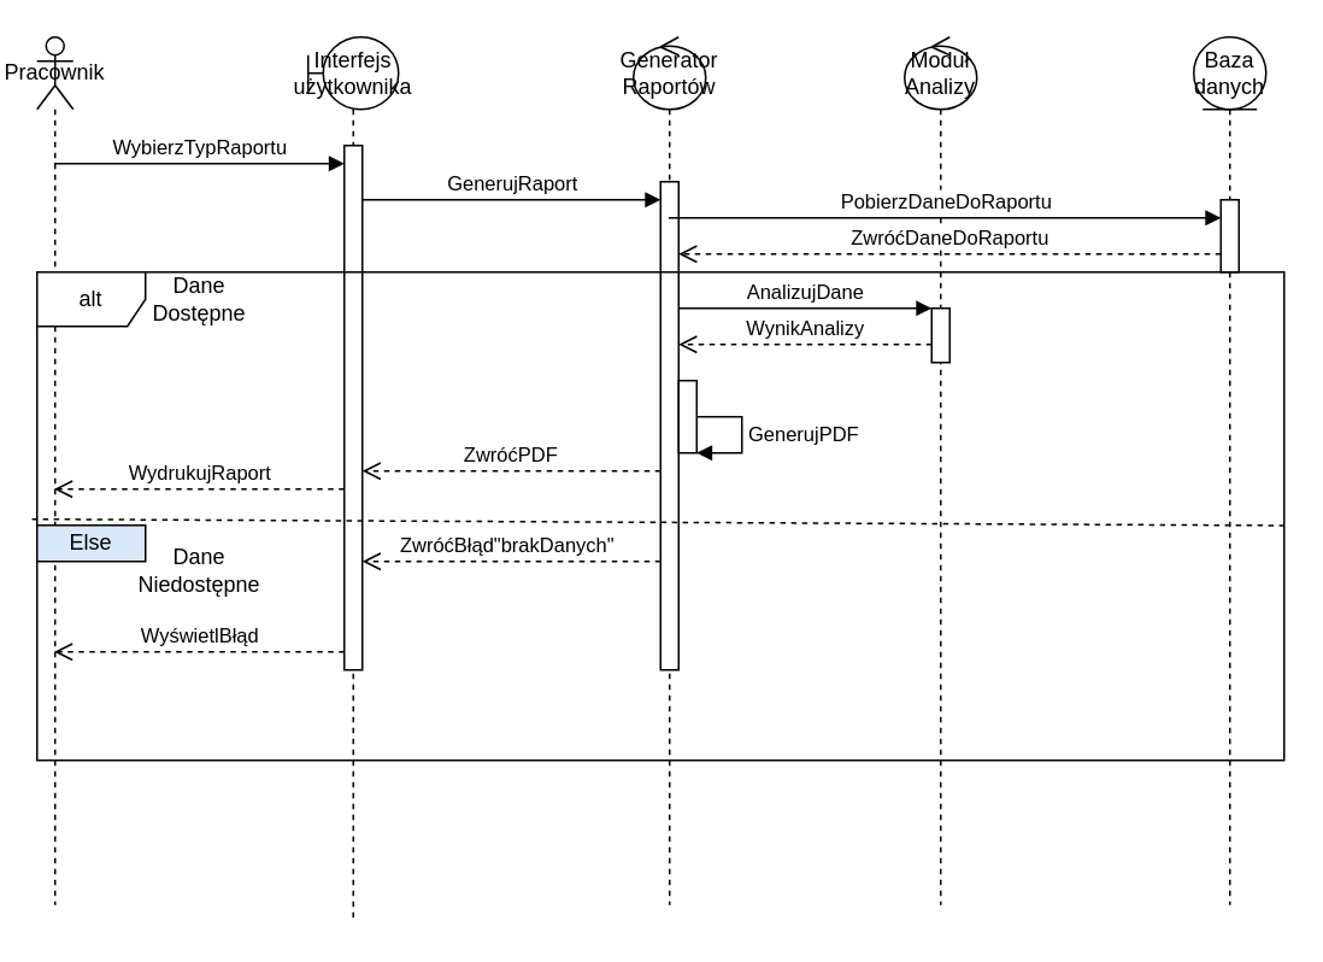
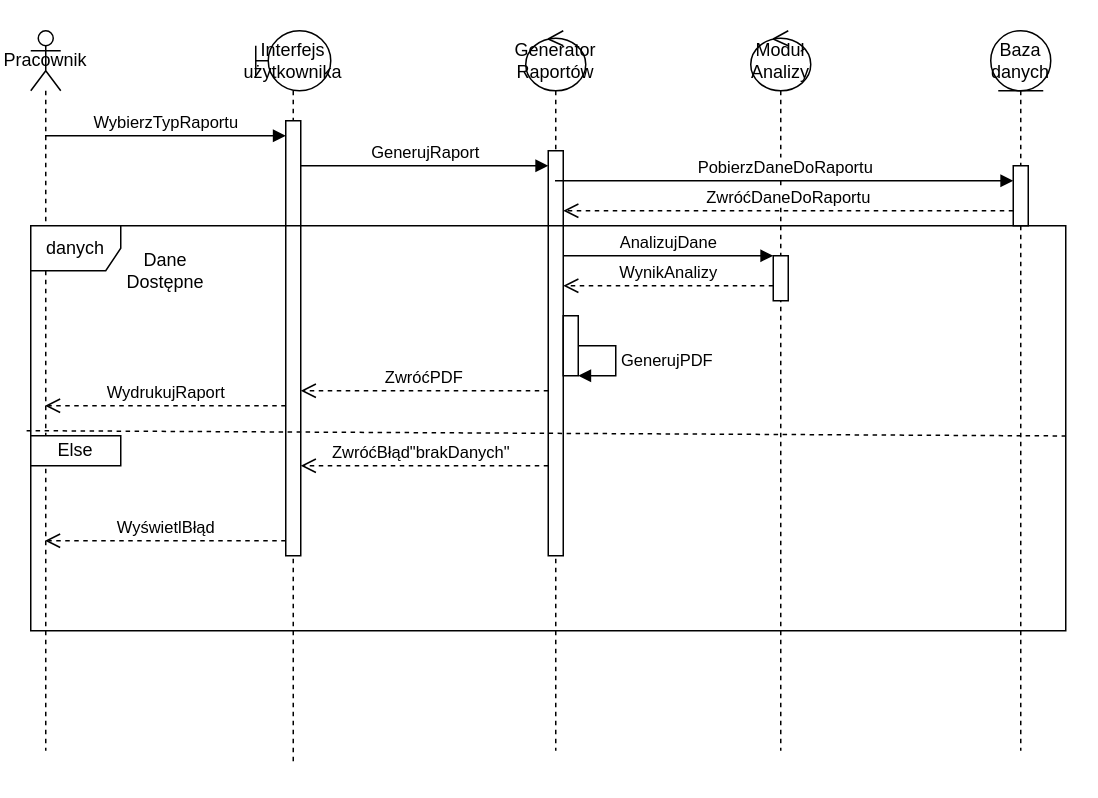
- <mxCell id="14" value="alt" style="shape=umlFrame;whiteSpace=wrap;html=1;pointerEvents=0;" vertex="1" parent="1"><mxGeometry x="20" y="150" width="690" height="270" as="geometry" /></mxCell>
+ <mxCell id="14" value="danych" style="shape=umlFrame;whiteSpace=wrap;html=1;pointerEvents=0;" vertex="1" parent="1"><mxGeometry x="20" y="150" width="690" height="270" as="geometry" /></mxCell>
- <mxCell id="22" value="Dane Dostępne" style="text;html=1;strokeColor=none;fillColor=none;align=center;verticalAlign=middle;whiteSpace=wrap;rounded=0;" vertex="1" parent="1"><mxGeometry x="80" y="150" width="60" height="30" as="geometry" /></mxCell>
+ <mxCell id="22" value="Dane Dostępne" style="text;html=1;strokeColor=none;fillColor=none;align=center;verticalAlign=middle;whiteSpace=wrap;rounded=0;" vertex="1" parent="1"><mxGeometry x="80" y="165" width="60" height="30" as="geometry" /></mxCell>
- <mxCell id="25" value="Else" style="rounded=0;whiteSpace=wrap;html=1;fillColor=#dae8fc;" vertex="1" parent="1"><mxGeometry x="20" y="290" width="60" height="20" as="geometry" /></mxCell>
+ <mxCell id="25" value="Else" style="rounded=0;whiteSpace=wrap;html=1;" vertex="1" parent="1"><mxGeometry x="20" y="290" width="60" height="20" as="geometry" /></mxCell>
- <mxCell id="24" value="Dane Niedostępne" style="text;html=1;strokeColor=none;fillColor=none;align=center;verticalAlign=middle;whiteSpace=wrap;rounded=0;" vertex="1" parent="1"><mxGeometry x="80" y="300" width="60" height="30" as="geometry" /></mxCell>
